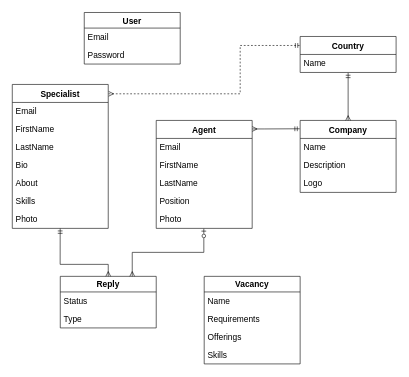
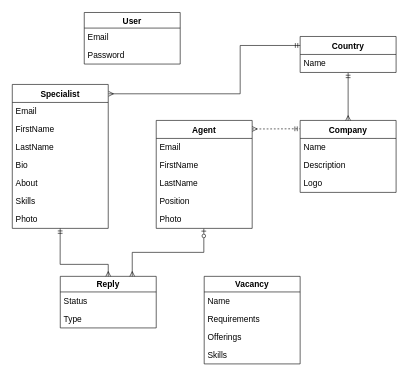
- <mxCell id="34" value="" style="endArrow=ERmandOne;html=1;rounded=0;edgeStyle=orthogonalEdgeStyle;exitX=1.004;exitY=0.065;exitDx=0;exitDy=0;exitPerimeter=0;entryX=0;entryY=0.25;entryDx=0;entryDy=0;startArrow=ERmany;startFill=0;endFill=0;dashed=1;" parent="1" source="2" target="32" edge="1"><mxGeometry width="50" height="50" relative="1" as="geometry"><mxPoint x="450" y="240" as="sourcePoint" /><mxPoint x="500" y="190" as="targetPoint" /><Array as="points"><mxPoint x="400" y="156" /><mxPoint x="400" y="75" /></Array></mxGeometry></mxCell>
+ <mxCell id="34" value="" style="endArrow=ERmandOne;html=1;rounded=0;edgeStyle=orthogonalEdgeStyle;exitX=1.004;exitY=0.065;exitDx=0;exitDy=0;exitPerimeter=0;entryX=0;entryY=0.25;entryDx=0;entryDy=0;startArrow=ERmany;startFill=0;endFill=0;" parent="1" source="2" target="32" edge="1"><mxGeometry width="50" height="50" relative="1" as="geometry"><mxPoint x="450" y="240" as="sourcePoint" /><mxPoint x="500" y="190" as="targetPoint" /><Array as="points"><mxPoint x="400" y="156" /><mxPoint x="400" y="75" /></Array></mxGeometry></mxCell>
- <mxCell id="31" value="" style="endArrow=ERmandOne;html=1;rounded=0;entryX=-0.005;entryY=0.116;entryDx=0;entryDy=0;startArrow=ERmany;startFill=0;endFill=0;fontSize=14;edgeStyle=orthogonalEdgeStyle;exitX=1.001;exitY=0.079;exitDx=0;exitDy=0;exitPerimeter=0;entryPerimeter=0;" parent="1" source="10" target="19" edge="1"><mxGeometry width="50" height="50" relative="1" as="geometry"><mxPoint x="500" y="200" as="sourcePoint" /><mxPoint x="550" y="150" as="targetPoint" /><Array as="points"><mxPoint x="440" y="214" /><mxPoint x="499" y="214" /></Array></mxGeometry></mxCell>
+ <mxCell id="31" value="" style="endArrow=ERmandOne;html=1;rounded=0;entryX=-0.005;entryY=0.116;entryDx=0;entryDy=0;startArrow=ERmany;startFill=0;endFill=0;fontSize=14;edgeStyle=orthogonalEdgeStyle;exitX=1.001;exitY=0.079;exitDx=0;exitDy=0;exitPerimeter=0;entryPerimeter=0;dashed=1;" parent="1" source="10" target="19" edge="1"><mxGeometry width="50" height="50" relative="1" as="geometry"><mxPoint x="500" y="200" as="sourcePoint" /><mxPoint x="550" y="150" as="targetPoint" /><Array as="points"><mxPoint x="440" y="214" /><mxPoint x="499" y="214" /></Array></mxGeometry></mxCell>
